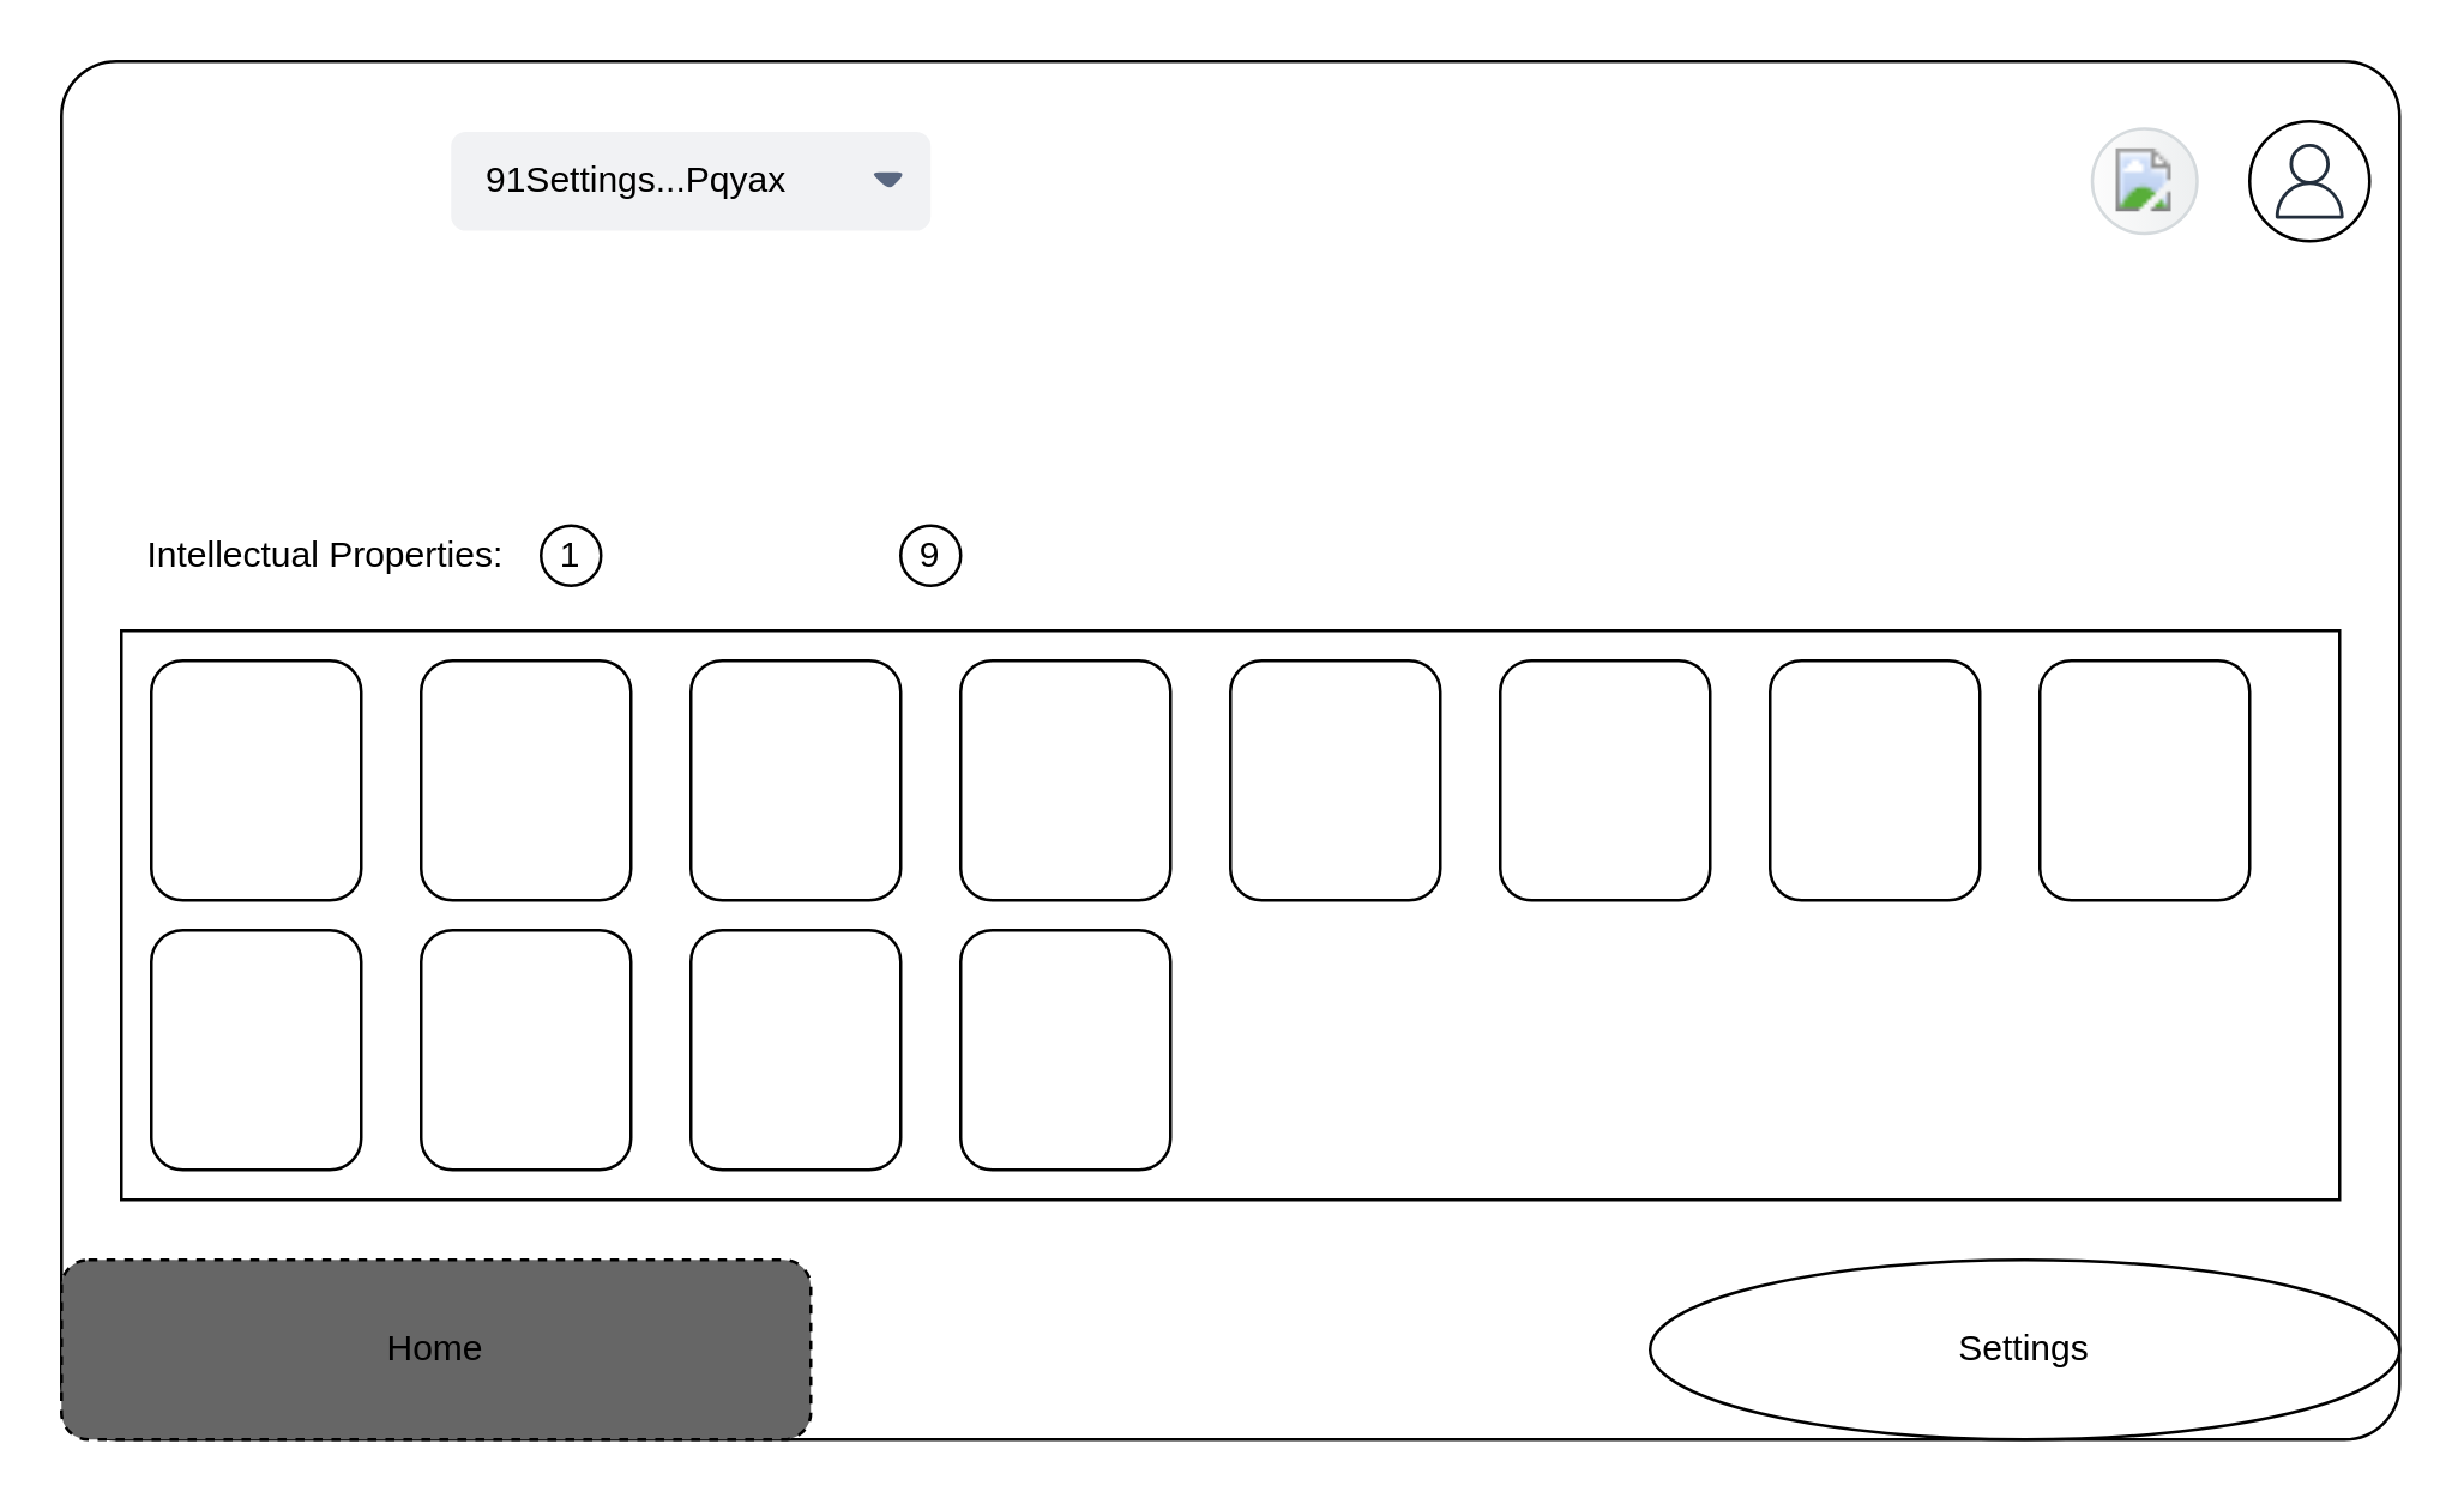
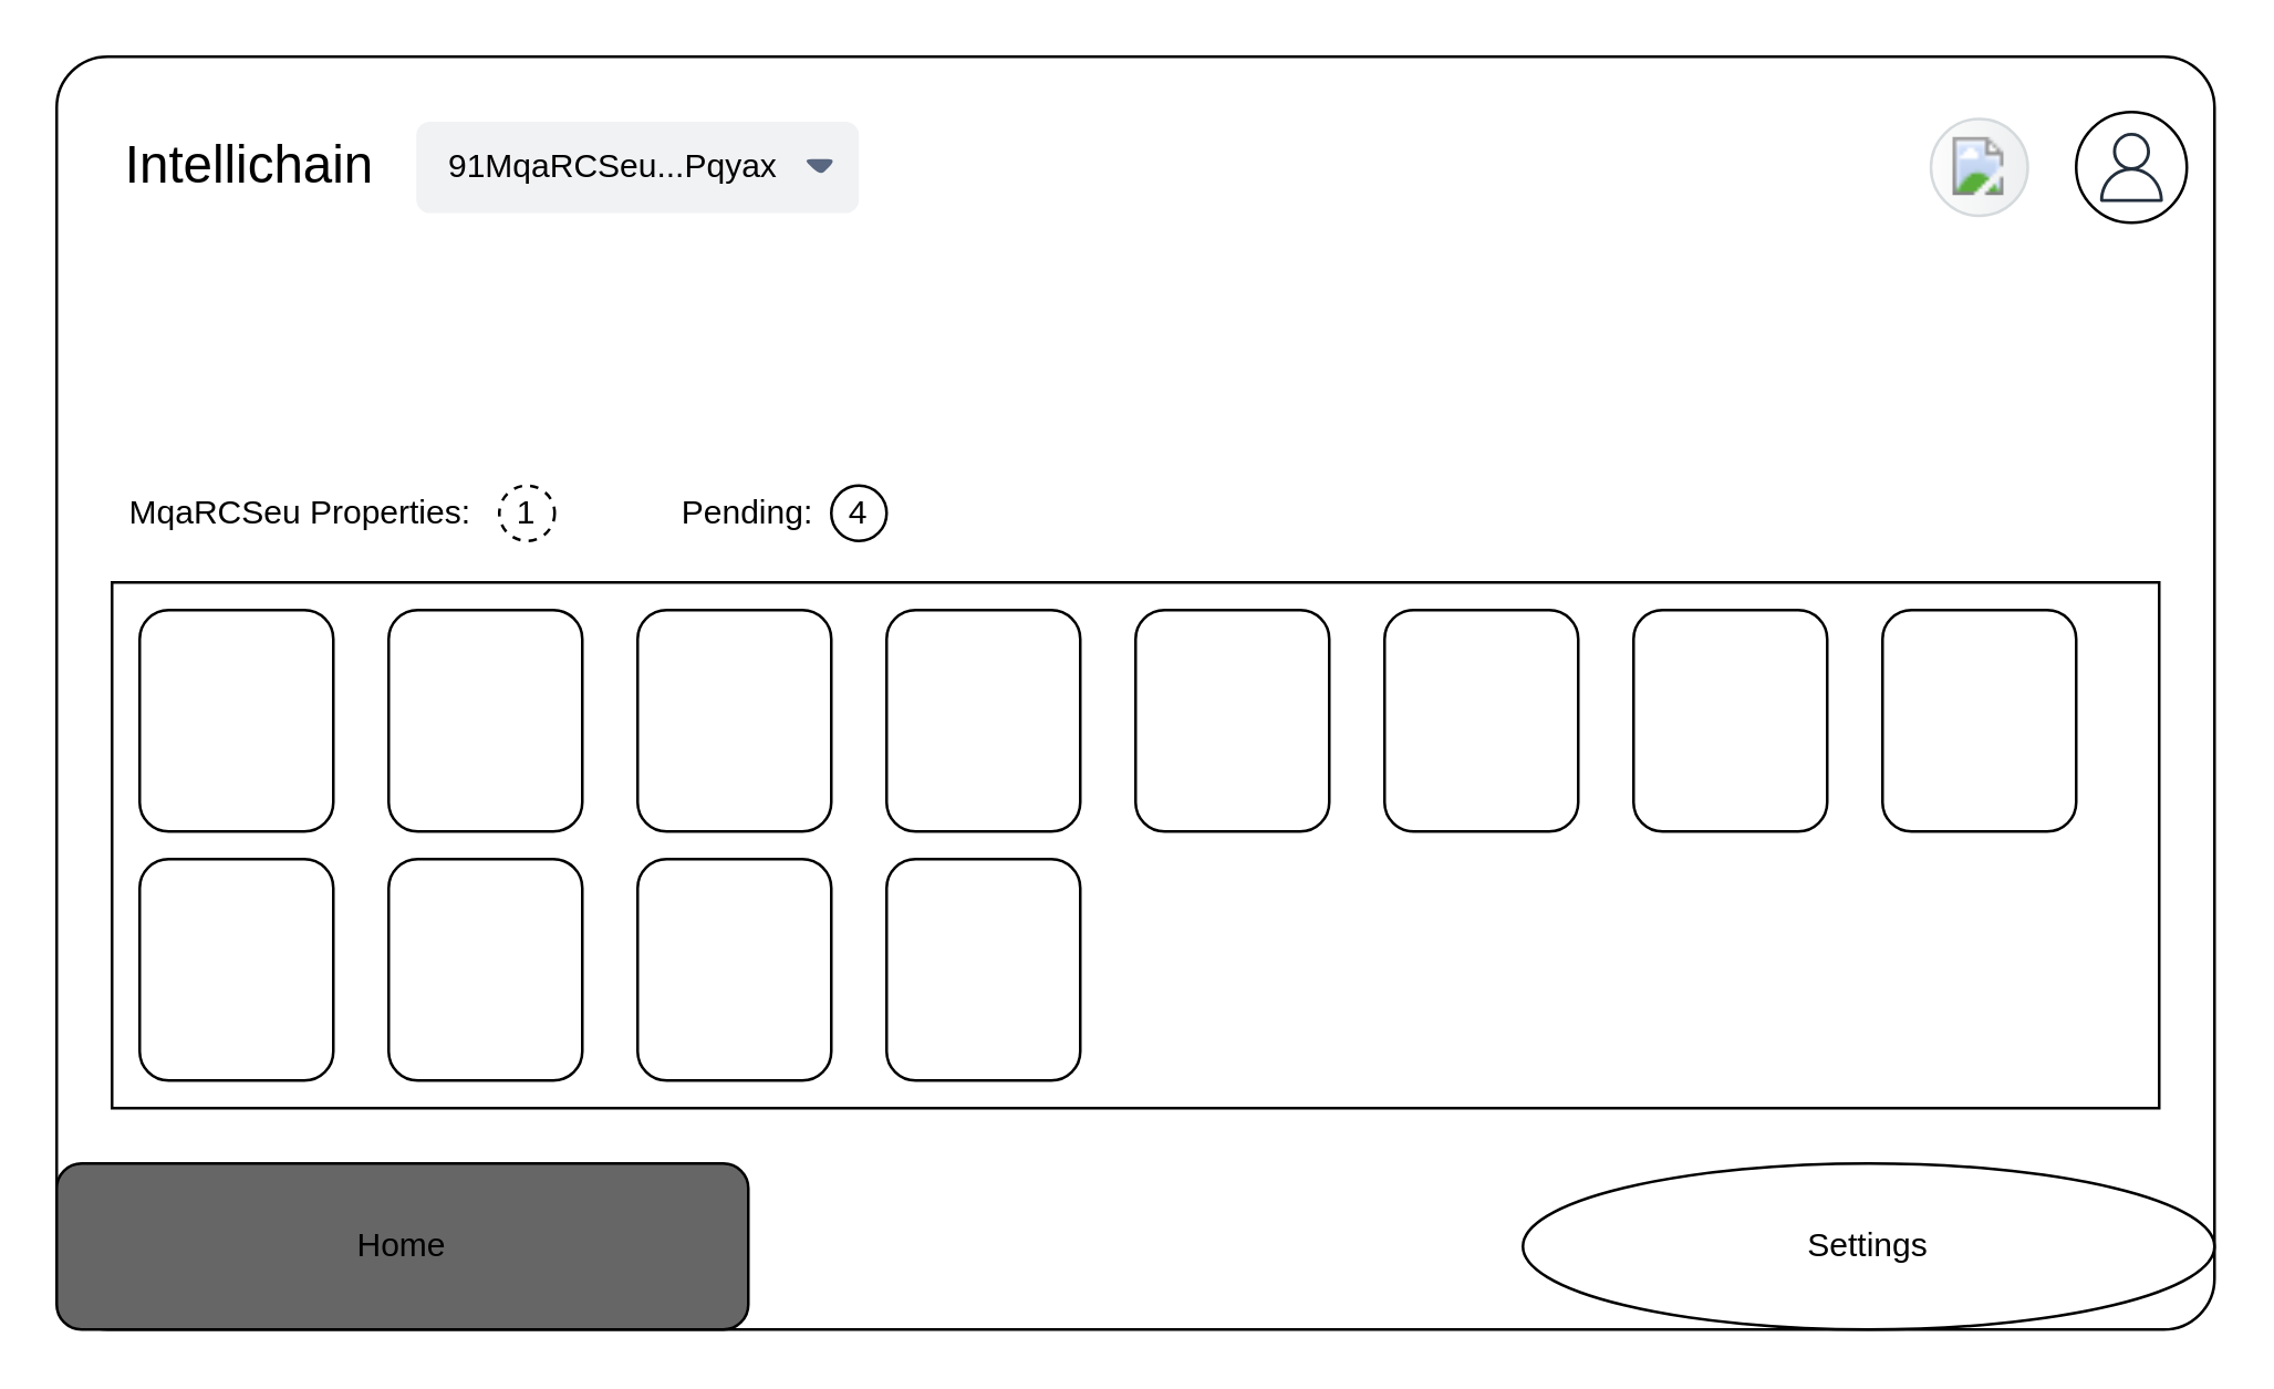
+ <mxCell id="3" value="Intellichain" style="text;html=1;align=center;verticalAlign=middle;whiteSpace=wrap;rounded=0;fontFamily=Helvetica;fontSize=19;fontColor=default;" vertex="1" parent="1"><mxGeometry x="30" y="40" width="120" height="40" as="geometry" /></mxCell>
- <mxCell id="27" value="&lt;span style=&quot;color: rgb(0, 0, 0);&quot;&gt;91Settings...Pqyax&lt;/span&gt;" style="rounded=1;fillColor=#F1F2F4;strokeColor=none;html=1;whiteSpace=wrap;fontColor=#596780;align=left;fontSize=12;spacingLeft=10;sketch=0;verticalAlign=middle;fontFamily=Helvetica;" vertex="1" parent="1"><mxGeometry x="150" y="43.5" width="160" height="33" as="geometry" /></mxCell>
+ <mxCell id="27" value="&lt;span style=&quot;color: rgb(0, 0, 0);&quot;&gt;91MqaRCSeu...Pqyax&lt;/span&gt;" style="rounded=1;fillColor=#F1F2F4;strokeColor=none;html=1;whiteSpace=wrap;fontColor=#596780;align=left;fontSize=12;spacingLeft=10;sketch=0;verticalAlign=middle;fontFamily=Helvetica;" vertex="1" parent="1"><mxGeometry x="150" y="43.5" width="160" height="33" as="geometry" /></mxCell>
- <mxCell id="21" value="Intellectual Properties:&amp;nbsp;" style="text;html=1;align=center;verticalAlign=middle;whiteSpace=wrap;rounded=0;fontFamily=Helvetica;fontSize=12;fontColor=default;" vertex="1" parent="20"><mxGeometry width="140" height="30" as="geometry" /></mxCell>
+ <mxCell id="21" value="MqaRCSeu Properties:&amp;nbsp;" style="text;html=1;align=center;verticalAlign=middle;whiteSpace=wrap;rounded=0;fontFamily=Helvetica;fontSize=12;fontColor=default;" vertex="1" parent="20"><mxGeometry width="140" height="30" as="geometry" /></mxCell>
- <mxCell id="22" value="1" style="ellipse;whiteSpace=wrap;html=1;aspect=fixed;rounded=1;strokeColor=default;align=center;verticalAlign=middle;fontFamily=Helvetica;fontSize=12;fontColor=default;fillColor=default;" vertex="1" parent="20"><mxGeometry x="140" y="5" width="20" height="20" as="geometry" /></mxCell>
+ <mxCell id="22" value="1" style="ellipse;whiteSpace=wrap;html=1;aspect=fixed;rounded=1;strokeColor=default;align=center;verticalAlign=middle;fontFamily=Helvetica;fontSize=12;fontColor=default;fillColor=default;dashed=1;" vertex="1" parent="20"><mxGeometry x="140" y="5" width="20" height="20" as="geometry" /></mxCell>
+ <mxCell id="23" value="Pending:" style="text;html=1;align=center;verticalAlign=middle;whiteSpace=wrap;rounded=0;fontFamily=Helvetica;fontSize=12;fontColor=default;" vertex="1" parent="1"><mxGeometry x="240" y="170" width="60" height="30" as="geometry" /></mxCell>
- <mxCell id="24" value="9" style="ellipse;whiteSpace=wrap;html=1;aspect=fixed;rounded=1;strokeColor=default;align=center;verticalAlign=middle;fontFamily=Helvetica;fontSize=12;fontColor=default;fillColor=default;" vertex="1" parent="1"><mxGeometry x="300" y="175" width="20" height="20" as="geometry" /></mxCell>
+ <mxCell id="24" value="4" style="ellipse;whiteSpace=wrap;html=1;aspect=fixed;rounded=1;strokeColor=default;align=center;verticalAlign=middle;fontFamily=Helvetica;fontSize=12;fontColor=default;fillColor=default;" vertex="1" parent="1"><mxGeometry x="300" y="175" width="20" height="20" as="geometry" /></mxCell>
- <mxCell id="18" value="Home" style="rounded=1;whiteSpace=wrap;html=1;align=center;verticalAlign=middle;fontFamily=Helvetica;fontSize=12;fillColor=#666666;dashed=1;" vertex="1" parent="17"><mxGeometry width="250" height="60" as="geometry" /></mxCell>
+ <mxCell id="18" value="Home" style="rounded=1;whiteSpace=wrap;html=1;align=center;verticalAlign=middle;fontFamily=Helvetica;fontSize=12;fillColor=#666666;" vertex="1" parent="17"><mxGeometry width="250" height="60" as="geometry" /></mxCell>
